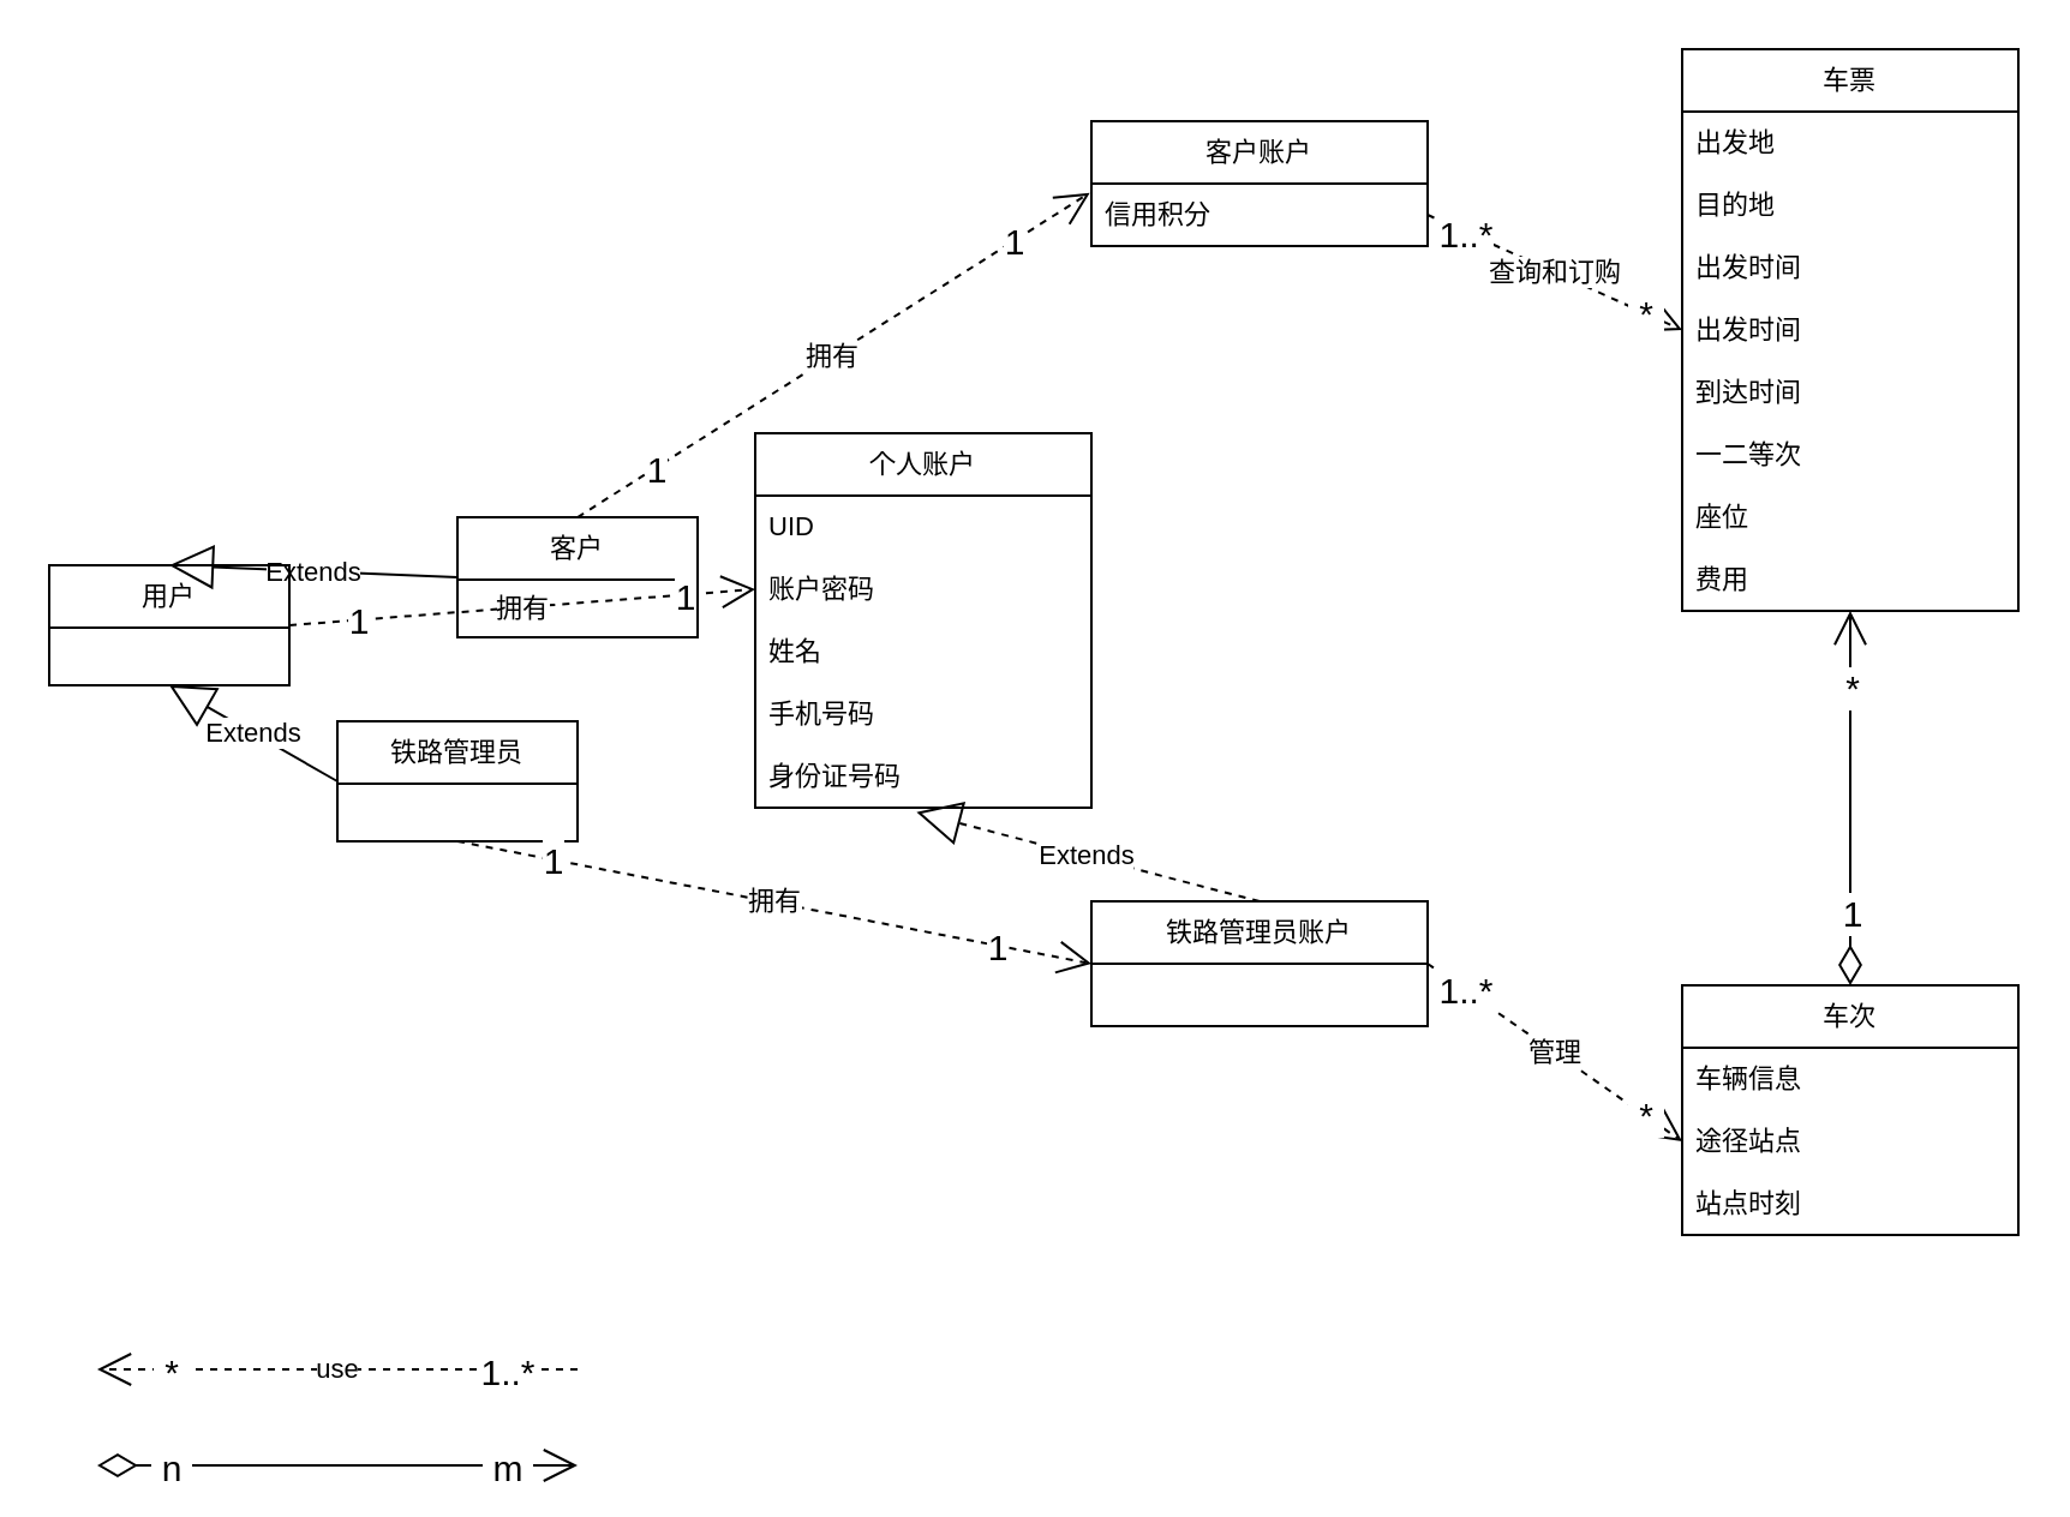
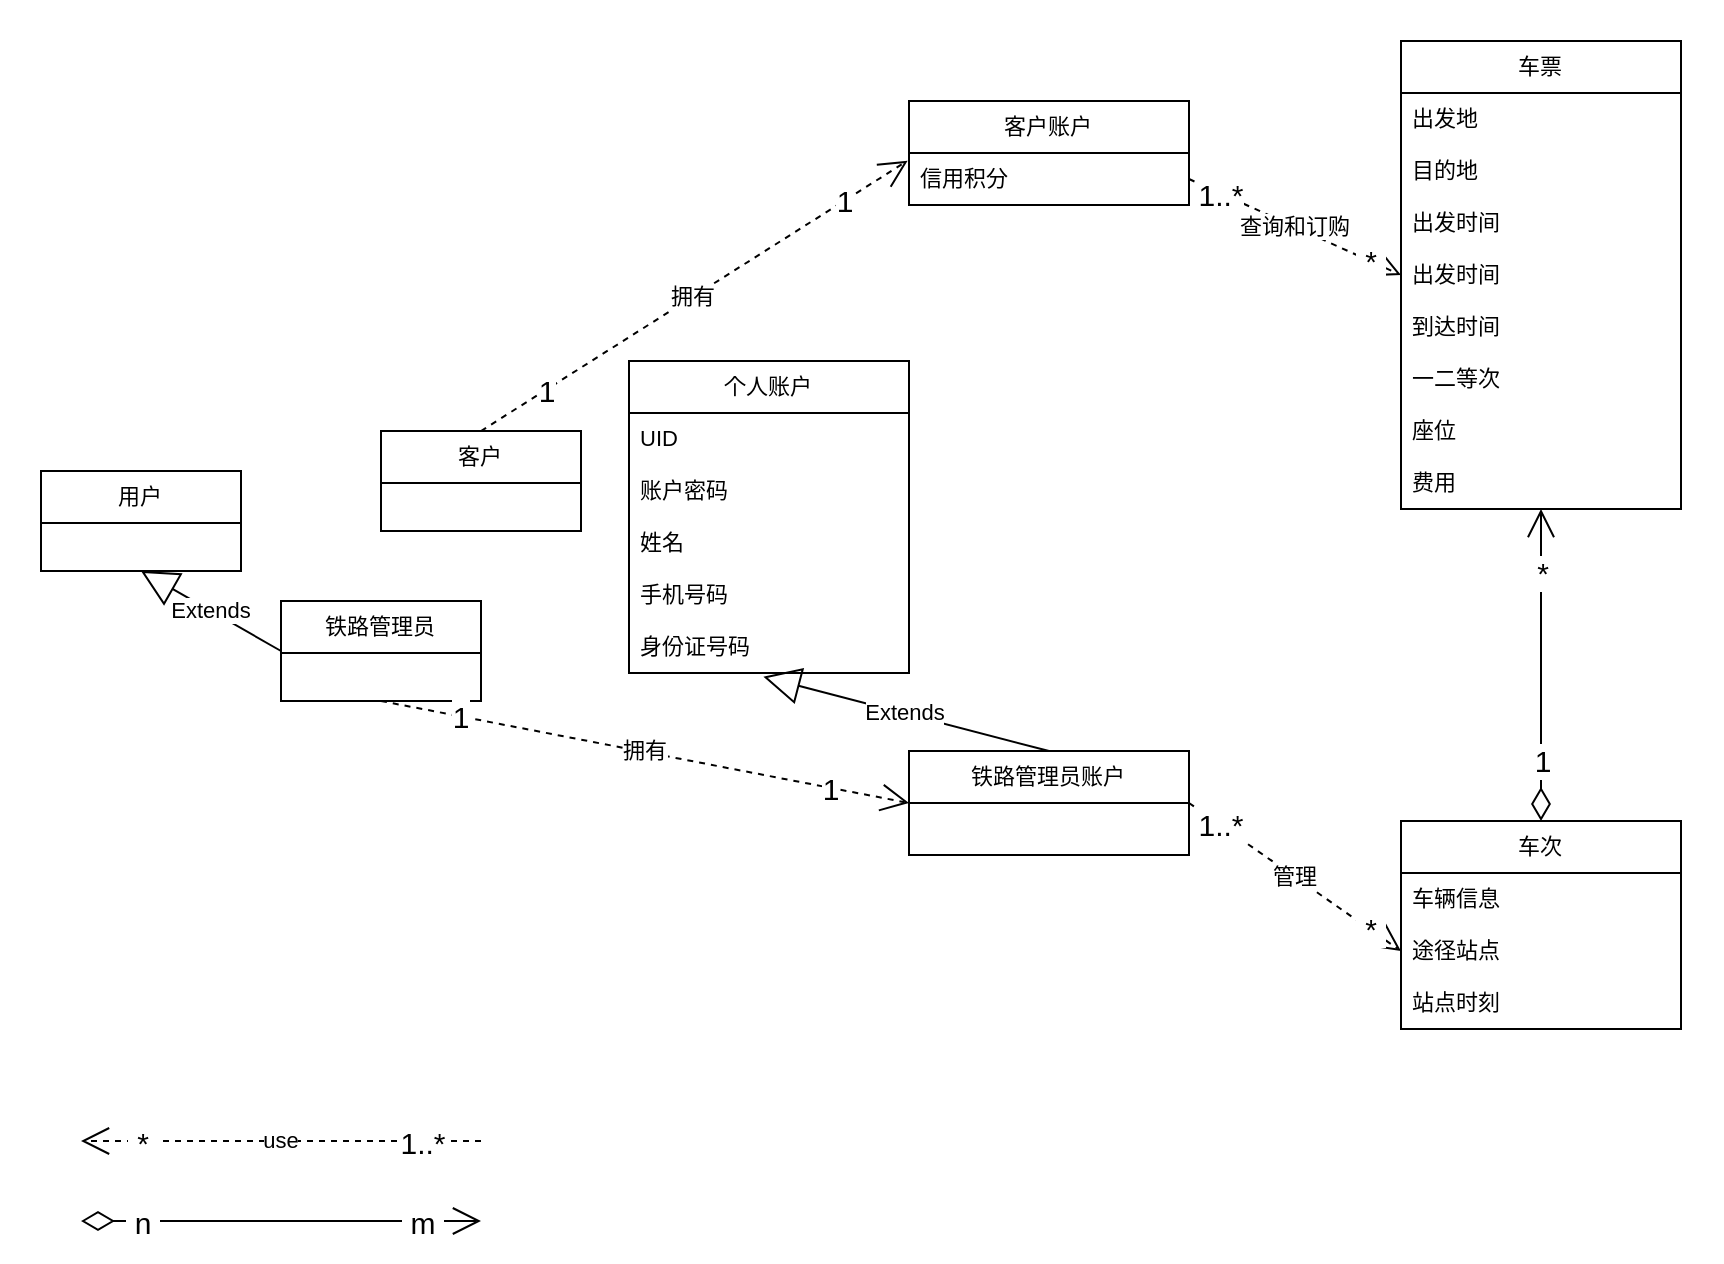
- <mxCell id="4" value="Extends" style="endArrow=block;endSize=16;endFill=0;html=1;rounded=0;exitX=0;exitY=0.5;exitDx=0;exitDy=0;entryX=0.5;entryY=0;entryDx=0;entryDy=0;fontSize=11;" edge="1" parent="1" source="2" target="6"><mxGeometry width="160" relative="1" as="geometry"><mxPoint x="420" y="362" as="sourcePoint" /><mxPoint x="65" y="232" as="targetPoint" /><Array as="points" /></mxGeometry></mxCell>
- <mxCell id="44" value="拥有" style="endArrow=open;endSize=12;dashed=1;html=1;rounded=0;fontSize=11;exitX=1;exitY=0.5;exitDx=0;exitDy=0;entryX=0;entryY=0.5;entryDx=0;entryDy=0;" edge="1" parent="1" source="6" target="9"><mxGeometry width="160" relative="1" as="geometry"><mxPoint x="200" y="360" as="sourcePoint" /><mxPoint x="400" y="456" as="targetPoint" /></mxGeometry></mxCell>
- <mxCell id="45" value="1" style="edgeLabel;html=1;align=center;verticalAlign=middle;resizable=0;points=[];fontSize=15;" vertex="1" connectable="0" parent="44"><mxGeometry x="-0.7" relative="1" as="geometry"><mxPoint as="offset" /></mxGeometry></mxCell>
- <mxCell id="46" value="1" style="edgeLabel;html=1;align=center;verticalAlign=middle;resizable=0;points=[];fontSize=15;" vertex="1" connectable="0" parent="44"><mxGeometry x="0.7" relative="1" as="geometry"><mxPoint as="offset" /></mxGeometry></mxCell>
- <mxCell id="50" value="Extends" style="endArrow=block;endSize=16;endFill=0;html=1;rounded=0;exitX=0.5;exitY=0;exitDx=0;exitDy=0;entryX=0.48;entryY=1.071;entryDx=0;entryDy=0;fontSize=11;entryPerimeter=0;dashed=1;" edge="1" parent="1" source="15" target="12"><mxGeometry width="160" relative="1" as="geometry"><mxPoint x="534" y="112" as="sourcePoint" /><mxPoint x="394" y="200" as="targetPoint" /><Array as="points" /></mxGeometry></mxCell>
+ <mxCell id="50" value="Extends" style="endArrow=block;endSize=16;endFill=0;html=1;rounded=0;exitX=0.5;exitY=0;exitDx=0;exitDy=0;entryX=0.48;entryY=1.071;entryDx=0;entryDy=0;fontSize=11;entryPerimeter=0;" edge="1" parent="1" source="15" target="12"><mxGeometry width="160" relative="1" as="geometry"><mxPoint x="534" y="112" as="sourcePoint" /><mxPoint x="394" y="200" as="targetPoint" /><Array as="points" /></mxGeometry></mxCell>
